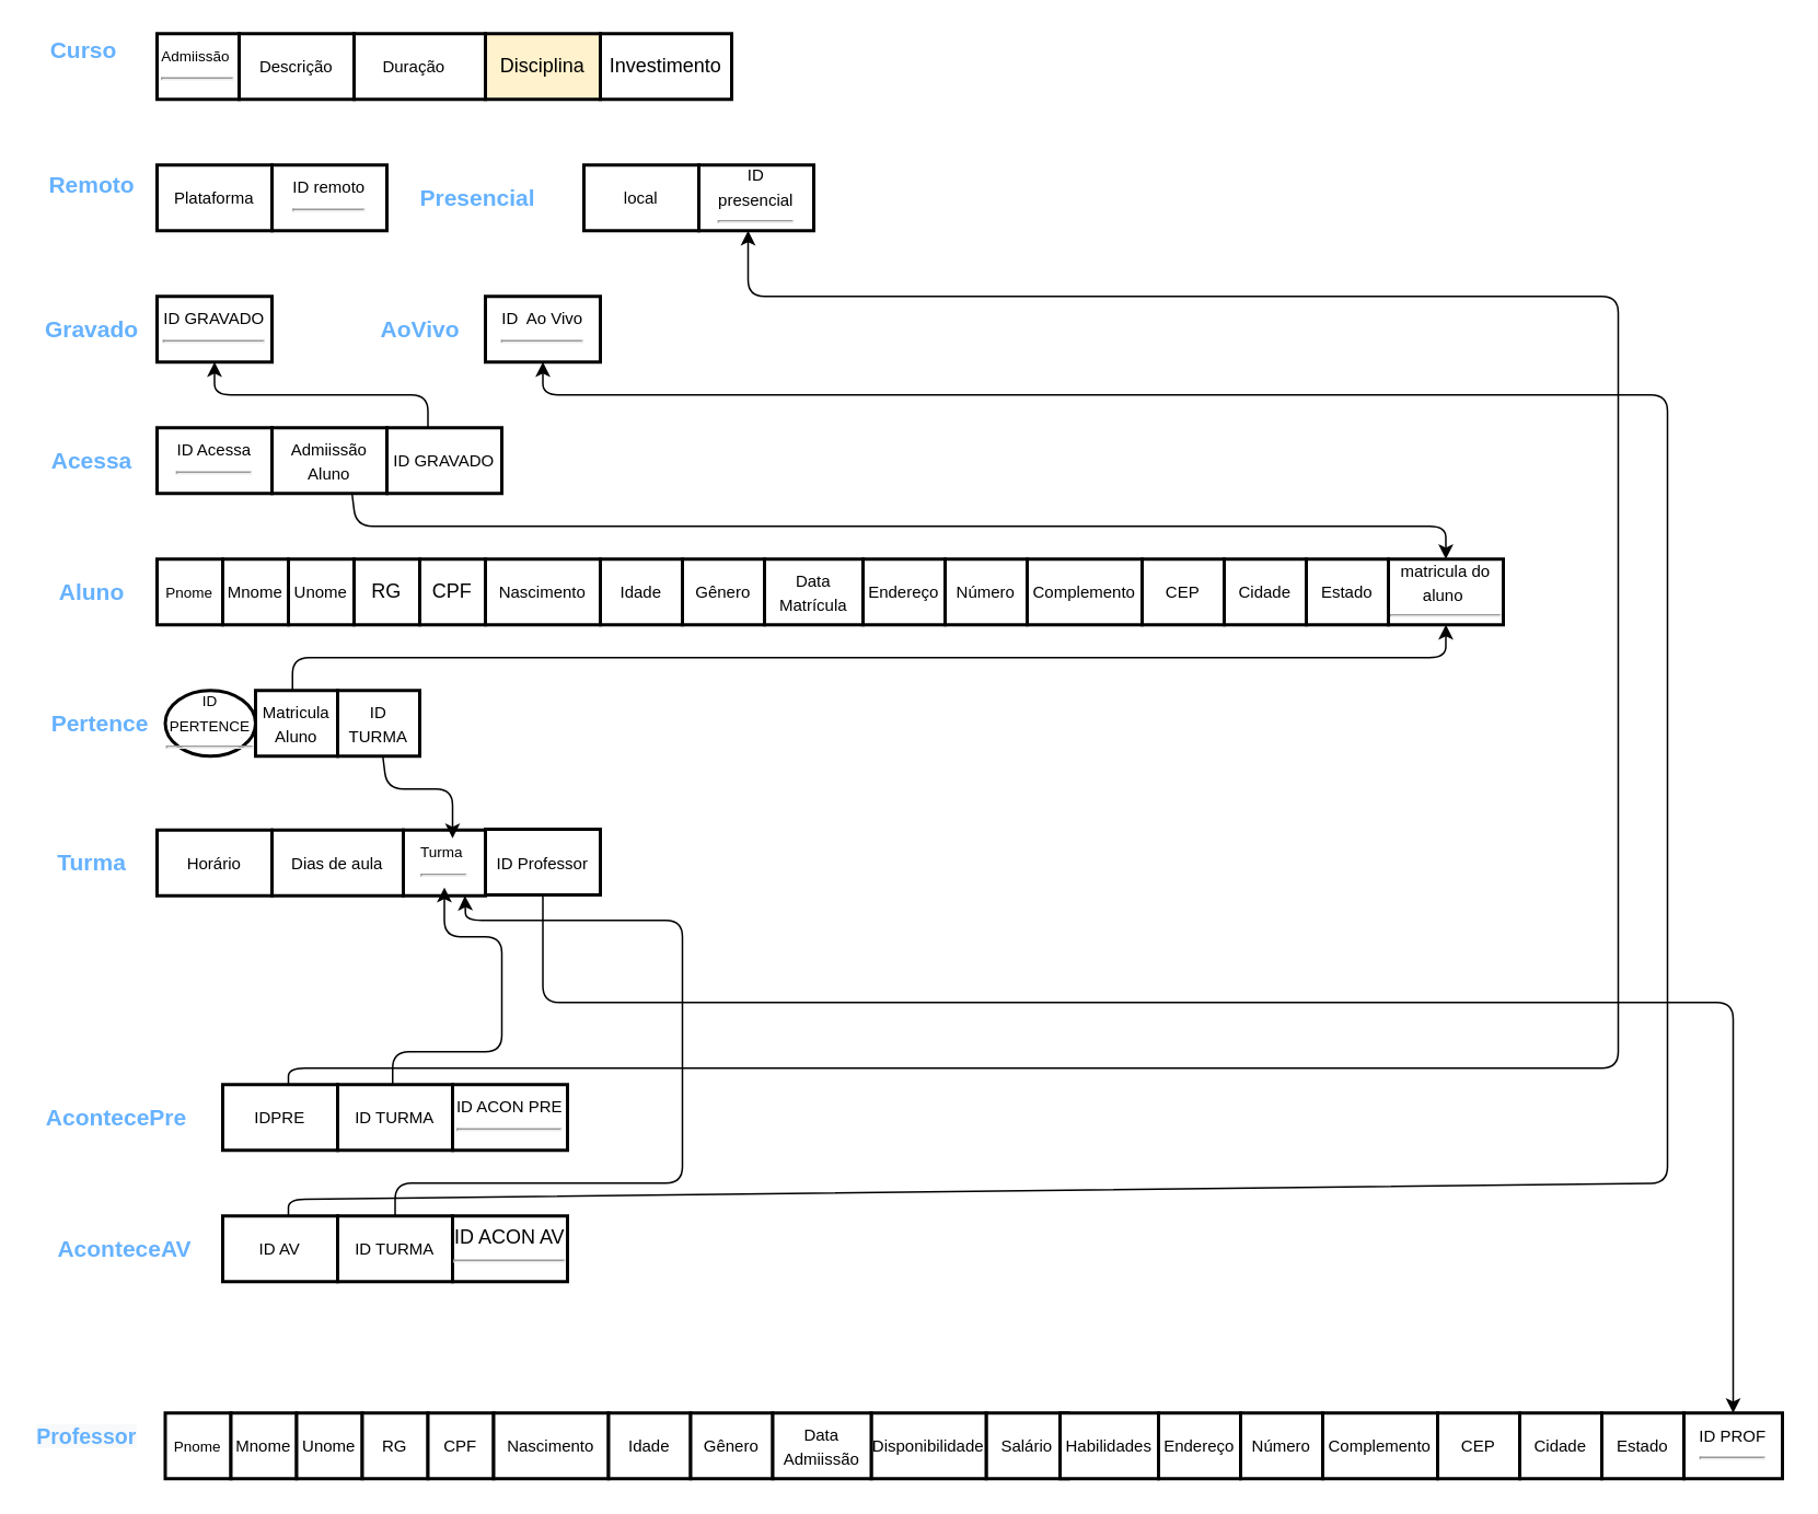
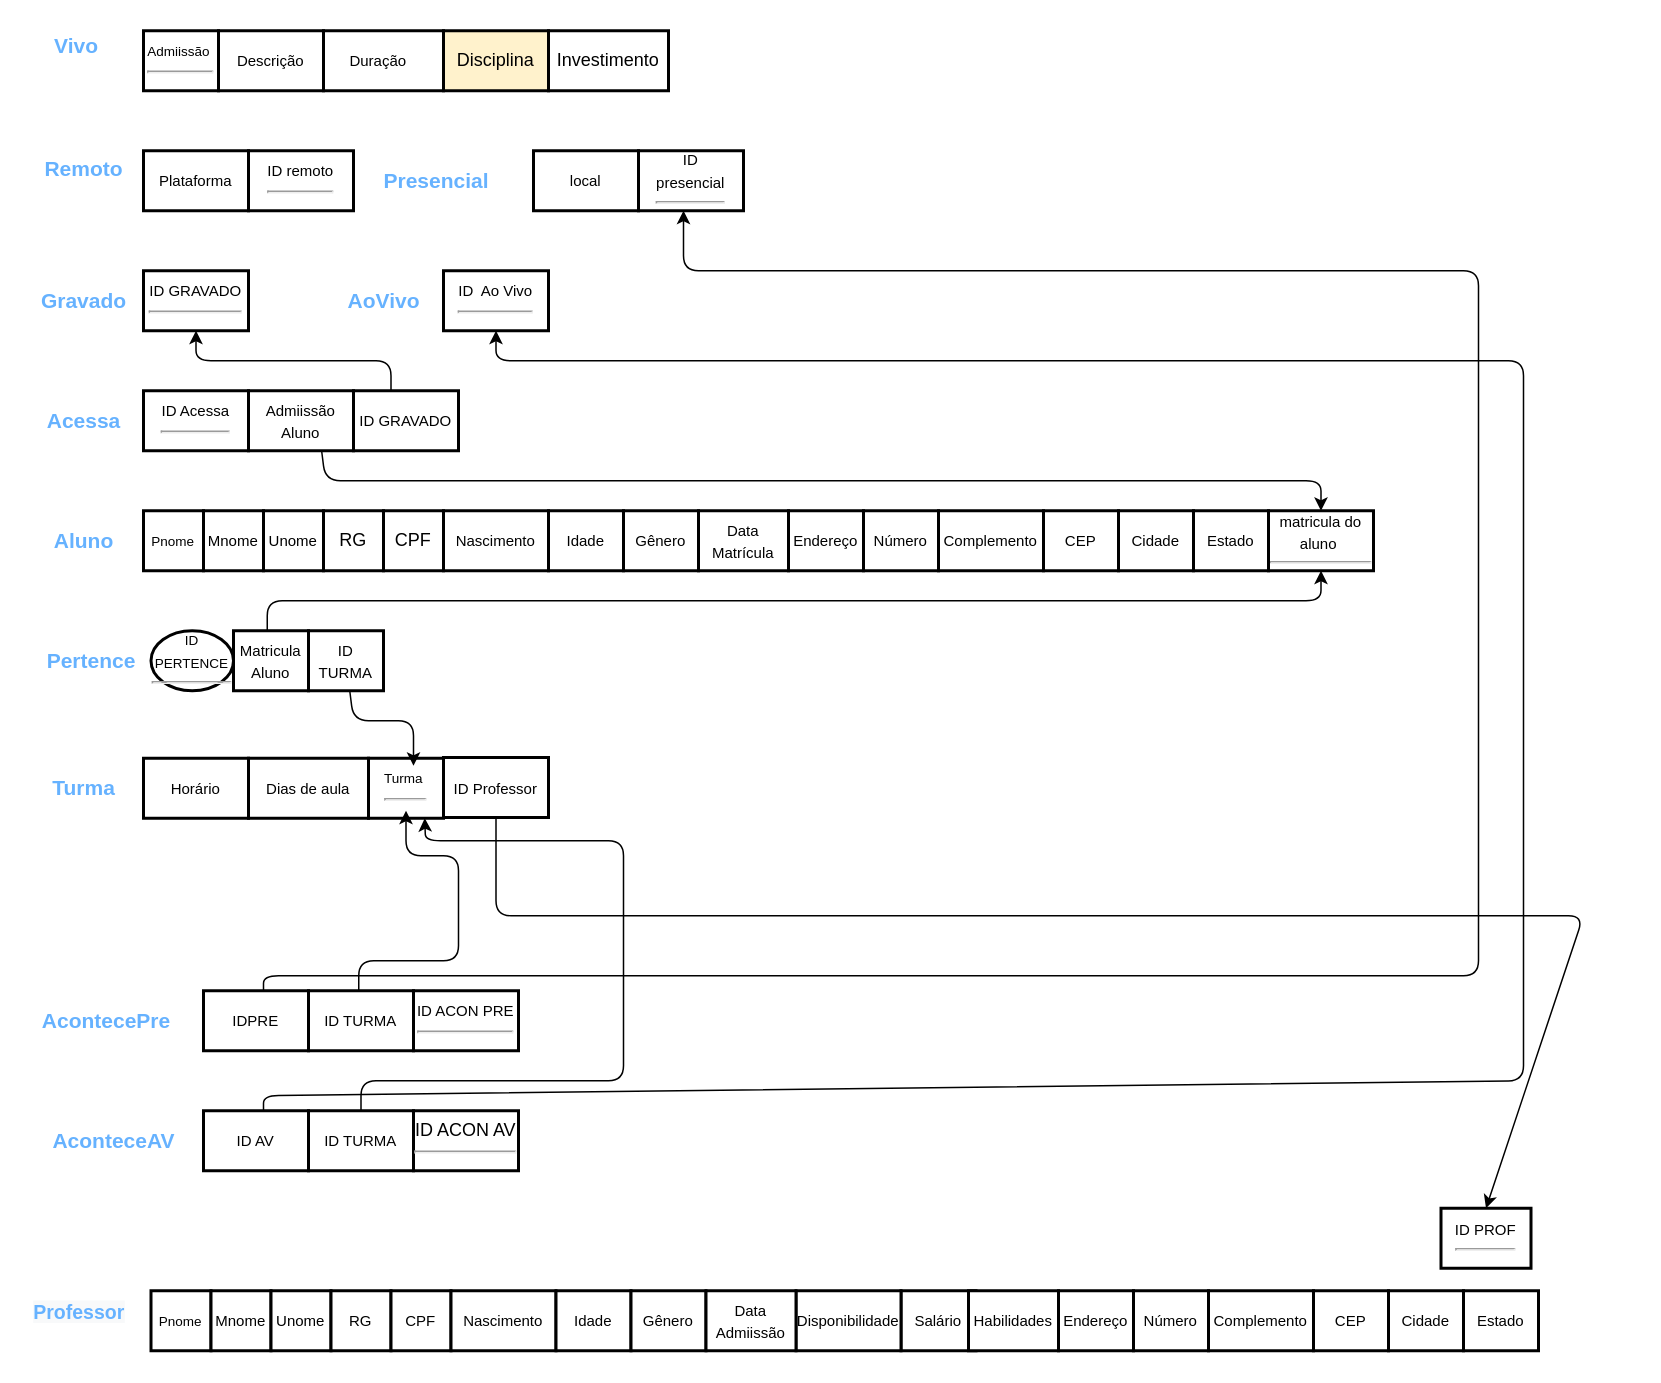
- <mxCell id="25" value="&lt;font color=&quot;#66b2ff&quot;&gt;&lt;span style=&quot;font-size: 14px&quot;&gt;Curso&lt;br&gt;&lt;/span&gt;&lt;/font&gt;" style="text;html=1;align=center;verticalAlign=middle;resizable=0;points=[];autosize=1;strokeColor=none;fillColor=none;fontStyle=1" parent="1" vertex="1"><mxGeometry x="20" y="20" width="60" height="20" as="geometry" /></mxCell>
+ <mxCell id="25" value="&lt;font color=&quot;#66b2ff&quot;&gt;&lt;span style=&quot;font-size: 14px&quot;&gt;Vivo&lt;br&gt;&lt;/span&gt;&lt;/font&gt;" style="text;html=1;align=center;verticalAlign=middle;resizable=0;points=[];autosize=1;strokeColor=none;fillColor=none;fontStyle=1" parent="1" vertex="1"><mxGeometry x="20" y="20" width="60" height="20" as="geometry" /></mxCell>
- <mxCell id="41" value="&lt;font style=&quot;font-size: 10px&quot;&gt;ID PROF&lt;hr&gt;&lt;/font&gt;" style="whiteSpace=wrap;html=1;align=center;strokeWidth=2" vertex="1" parent="1"><mxGeometry x="1025" y="860" width="60" height="40" as="geometry" /></mxCell>
+ <mxCell id="41" value="&lt;font style=&quot;font-size: 10px&quot;&gt;ID PROF&lt;hr&gt;&lt;/font&gt;" style="whiteSpace=wrap;html=1;align=center;strokeWidth=2" vertex="1" parent="1"><mxGeometry x="960" y="805" width="60" height="40" as="geometry" /></mxCell>
